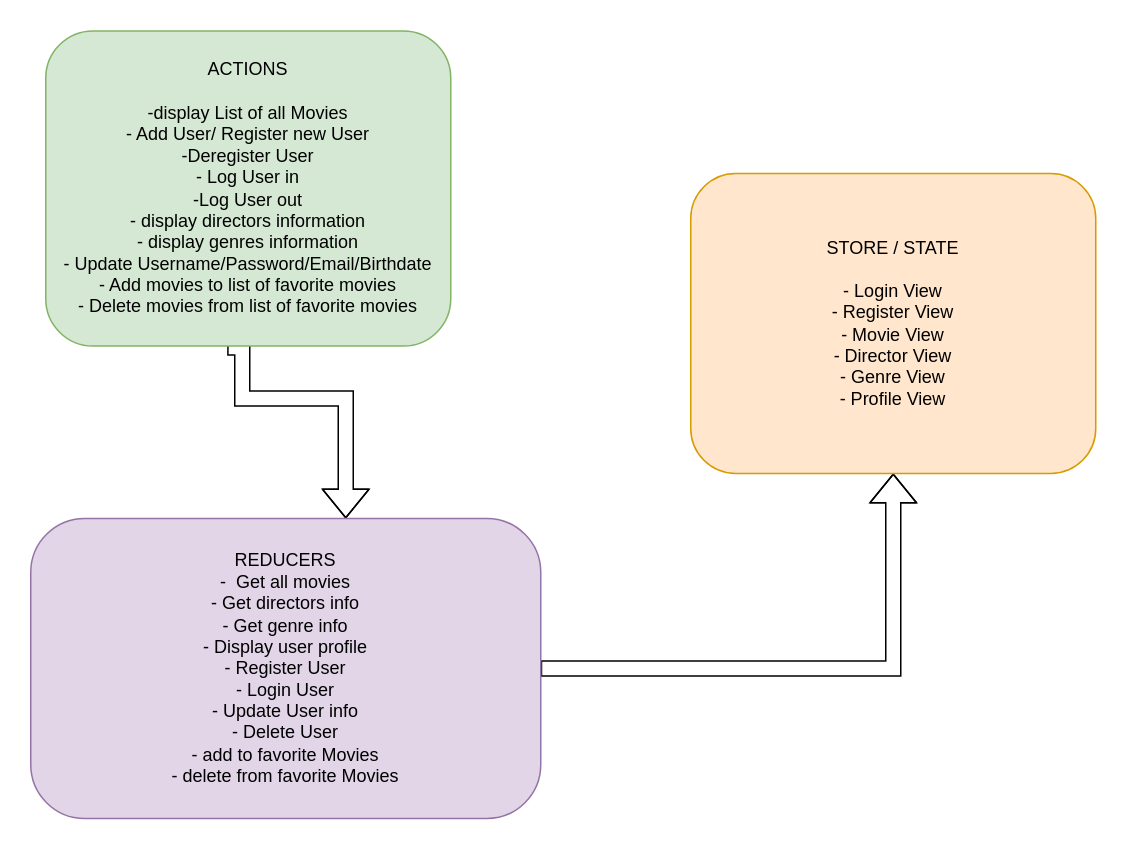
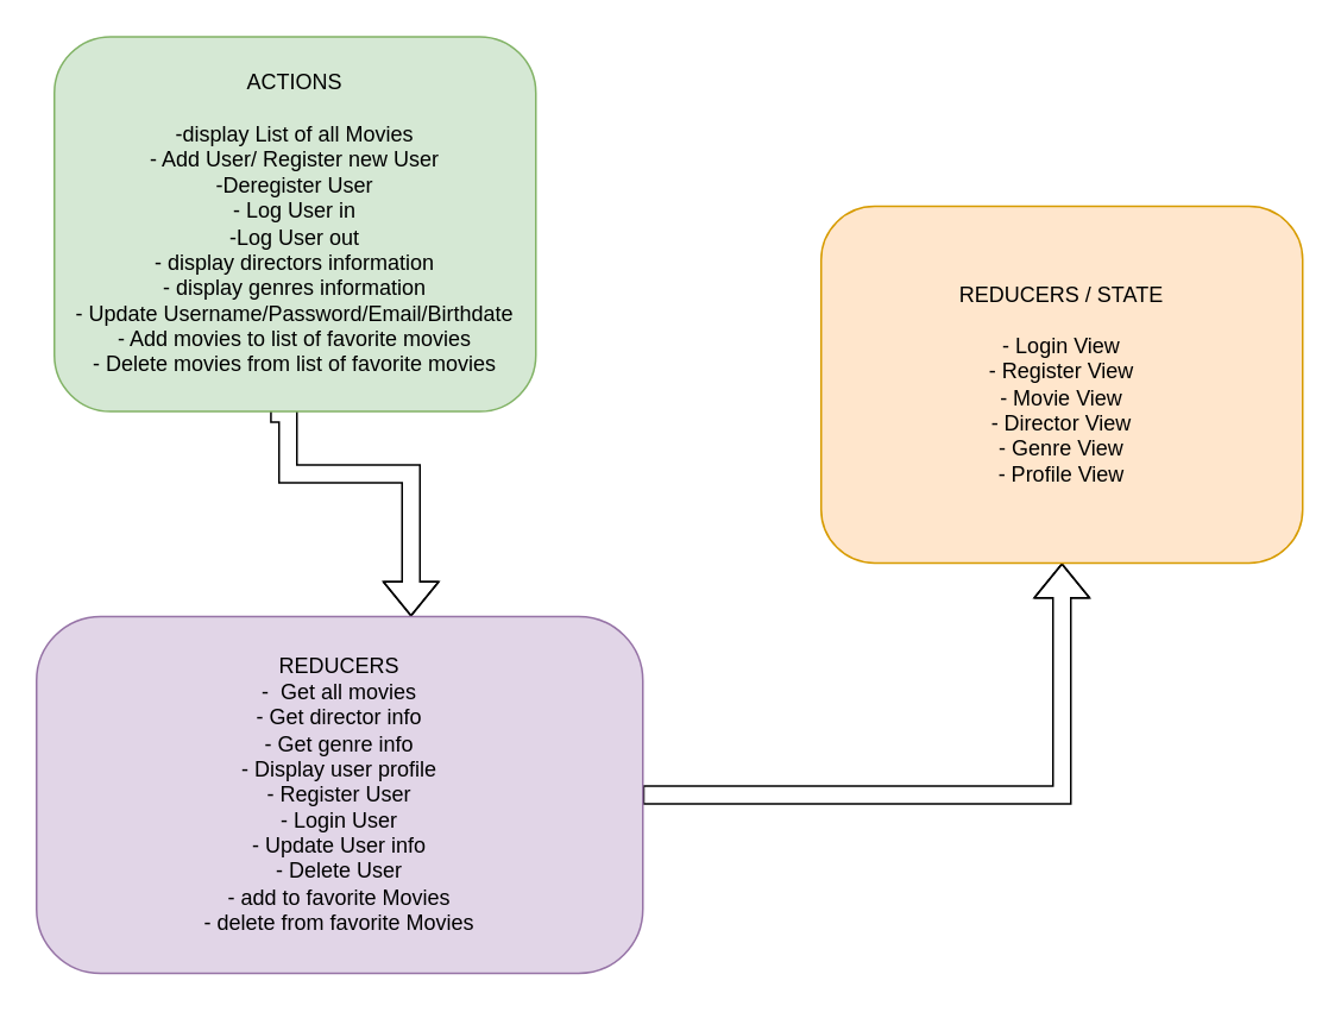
- <mxCell id="6" value="&lt;div&gt;STORE / STATE&lt;/div&gt;&lt;div&gt;&lt;br&gt;&lt;/div&gt;&lt;div&gt;- Login View&lt;/div&gt;&lt;div&gt;- Register View&lt;/div&gt;&lt;div&gt;- Movie View&lt;/div&gt;&lt;div&gt;&lt;div&gt;- Director View&lt;/div&gt;&lt;/div&gt;&lt;div&gt;- Genre View&lt;/div&gt;&lt;div&gt;- Profile View&lt;br&gt;&lt;/div&gt;" style="rounded=1;whiteSpace=wrap;html=1;fillColor=#ffe6cc;strokeColor=#d79b00;" vertex="1" parent="1"><mxGeometry x="460" y="115" width="270" height="200" as="geometry" /></mxCell>
+ <mxCell id="6" value="&lt;div&gt;REDUCERS / STATE&lt;/div&gt;&lt;div&gt;&lt;br&gt;&lt;/div&gt;&lt;div&gt;- Login View&lt;/div&gt;&lt;div&gt;- Register View&lt;/div&gt;&lt;div&gt;- Movie View&lt;/div&gt;&lt;div&gt;&lt;div&gt;- Director View&lt;/div&gt;&lt;/div&gt;&lt;div&gt;- Genre View&lt;/div&gt;&lt;div&gt;- Profile View&lt;br&gt;&lt;/div&gt;" style="rounded=1;whiteSpace=wrap;html=1;fillColor=#ffe6cc;strokeColor=#d79b00;" vertex="1" parent="1"><mxGeometry x="460" y="115" width="270" height="200" as="geometry" /></mxCell>
- <mxCell id="5" value="&lt;div&gt;REDUCERS&lt;/div&gt;&lt;div&gt;-&amp;nbsp; Get all movies&lt;/div&gt;&lt;div&gt;- Get directors info&lt;/div&gt;&lt;div&gt;- Get genre info&lt;br&gt;&lt;/div&gt;&lt;div&gt;- Display user profile &lt;br&gt;&lt;/div&gt;&lt;div&gt;- Register User&lt;br&gt;&lt;/div&gt;&lt;div&gt;- Login User&lt;br&gt;&lt;/div&gt;&lt;div&gt;- Update User info&lt;/div&gt;&lt;div&gt;- Delete User&lt;br&gt;&lt;/div&gt;&lt;div&gt;- add to favorite Movies&lt;/div&gt;&lt;div align=&quot;left&quot;&gt;- delete from favorite Movies&lt;br&gt;&lt;/div&gt;" style="rounded=1;whiteSpace=wrap;html=1;arcSize=18;fillColor=#e1d5e7;strokeColor=#9673a6;" vertex="1" parent="1"><mxGeometry x="20" y="345" width="340" height="200" as="geometry" /></mxCell>
+ <mxCell id="5" value="&lt;div&gt;REDUCERS&lt;/div&gt;&lt;div&gt;-&amp;nbsp; Get all movies&lt;/div&gt;&lt;div&gt;- Get director info&lt;/div&gt;&lt;div&gt;- Get genre info&lt;br&gt;&lt;/div&gt;&lt;div&gt;- Display user profile &lt;br&gt;&lt;/div&gt;&lt;div&gt;- Register User&lt;br&gt;&lt;/div&gt;&lt;div&gt;- Login User&lt;br&gt;&lt;/div&gt;&lt;div&gt;- Update User info&lt;/div&gt;&lt;div&gt;- Delete User&lt;br&gt;&lt;/div&gt;&lt;div&gt;- add to favorite Movies&lt;/div&gt;&lt;div align=&quot;left&quot;&gt;- delete from favorite Movies&lt;br&gt;&lt;/div&gt;" style="rounded=1;whiteSpace=wrap;html=1;arcSize=18;fillColor=#e1d5e7;strokeColor=#9673a6;" vertex="1" parent="1"><mxGeometry x="20" y="345" width="340" height="200" as="geometry" /></mxCell>
